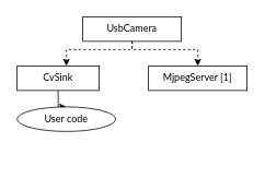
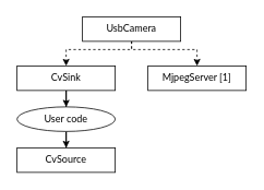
- <mxCell id="6" value="CvSink" style="rounded=0;whiteSpace=wrap;html=1;fontFamily=Lato;" parent="1" vertex="1"><mxGeometry x="20" y="80" width="100" height="30" as="geometry" /></mxCell>
+ <mxCell id="6" value="CvSink" style="rounded=0;whiteSpace=wrap;html=1;fontFamily=Lato;" parent="1" vertex="1"><mxGeometry x="20" y="80" width="120" height="30" as="geometry" /></mxCell>
+ <mxCell id="8" style="edgeStyle=orthogonalEdgeStyle;rounded=0;orthogonalLoop=1;jettySize=auto;html=1;fontFamily=Lato;" parent="1" source="9" target="10" edge="1"><mxGeometry relative="1" as="geometry" /></mxCell>
+ <mxCell id="10" value="CvSource" style="rounded=0;whiteSpace=wrap;html=1;fontFamily=Lato;" parent="1" vertex="1"><mxGeometry x="20" y="180" width="120" height="30" as="geometry" /></mxCell>
